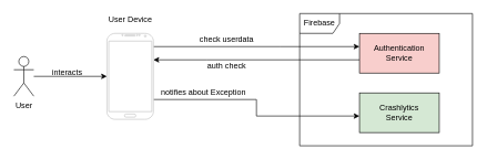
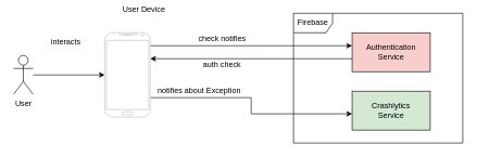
- <mxCell id="8" value="User Device" style="text;html=1;align=center;verticalAlign=middle;resizable=0;points=[];autosize=1;" vertex="1" parent="1"><mxGeometry x="155" y="20" width="80" height="20" as="geometry" /></mxCell>
+ <mxCell id="8" value="User Device" style="text;html=1;align=center;verticalAlign=middle;resizable=0;points=[];autosize=1;" vertex="1" parent="1"><mxGeometry x="180" y="5" width="80" height="20" as="geometry" /></mxCell>
- <mxCell id="14" value="check userdata" style="text;html=1;align=center;verticalAlign=middle;resizable=0;points=[];autosize=1;" vertex="1" parent="1"><mxGeometry x="290" y="50" width="100" height="20" as="geometry" /></mxCell>
+ <mxCell id="14" value="check notifies" style="text;html=1;align=center;verticalAlign=middle;resizable=0;points=[];autosize=1;" vertex="1" parent="1"><mxGeometry x="290" y="50" width="100" height="20" as="geometry" /></mxCell>
- <mxCell id="9" value="interacts" style="text;html=1;align=center;verticalAlign=middle;resizable=0;points=[];autosize=1;" vertex="1" parent="1"><mxGeometry x="70" y="100" width="60" height="20" as="geometry" /></mxCell>
+ <mxCell id="9" value="interacts" style="text;html=1;align=center;verticalAlign=middle;resizable=0;points=[];autosize=1;" vertex="1" parent="1"><mxGeometry x="70" y="55" width="60" height="20" as="geometry" /></mxCell>
